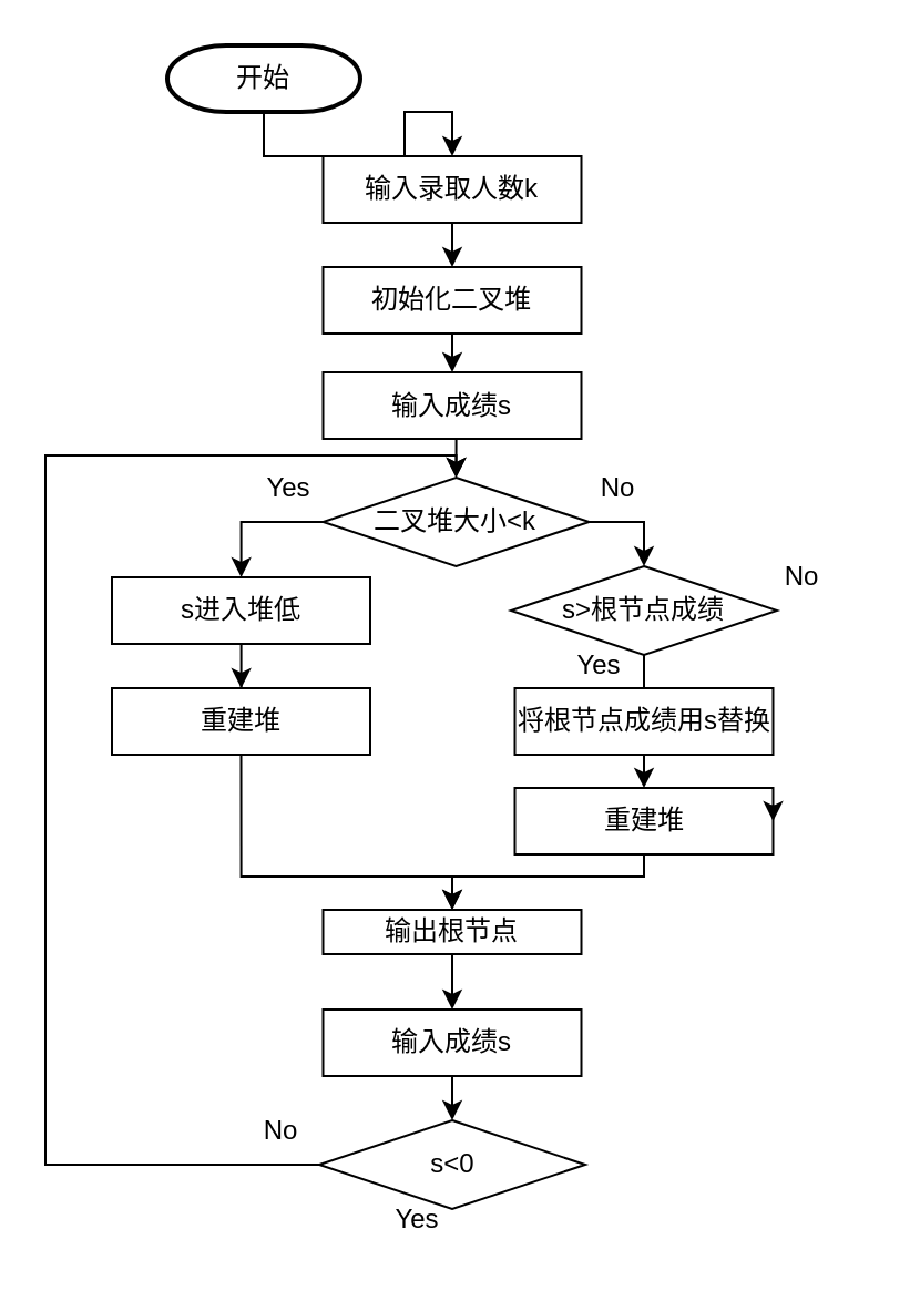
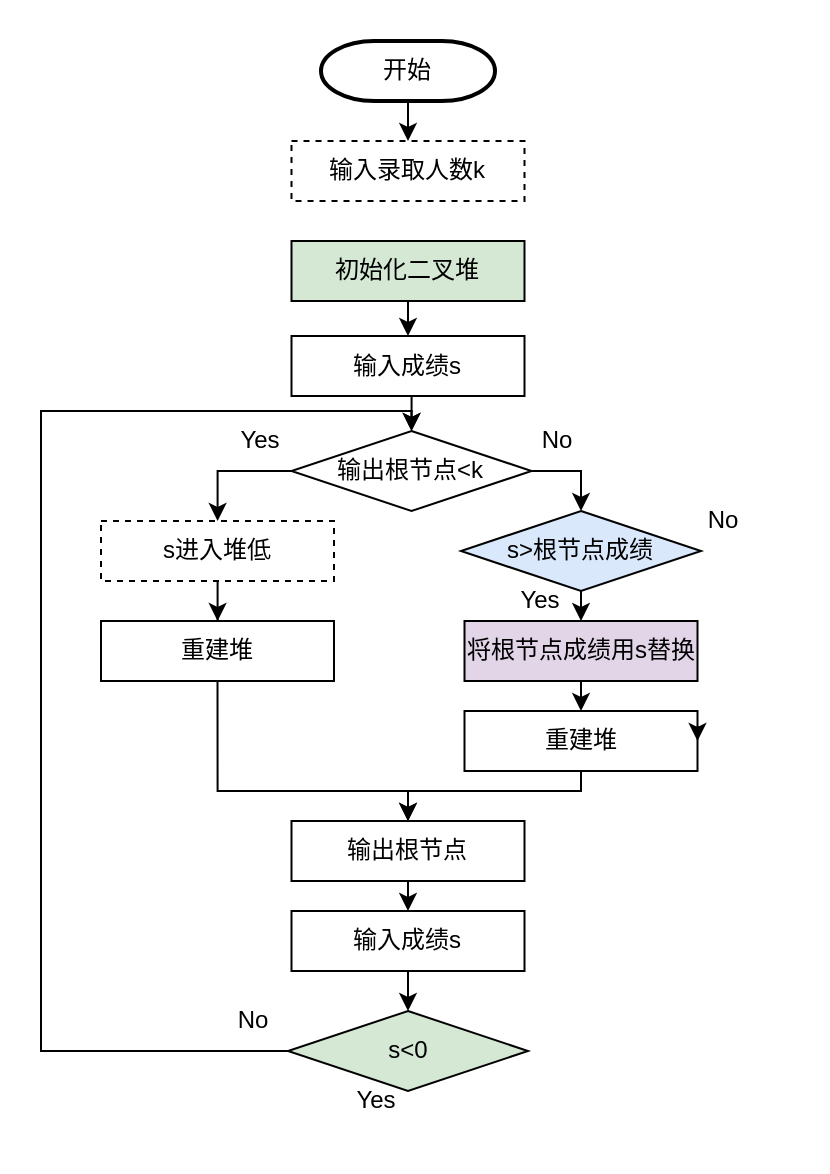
- <mxCell id="8" value="开始" style="strokeWidth=2;html=1;shape=mxgraph.flowchart.terminator;whiteSpace=wrap;" vertex="1" parent="1"><mxGeometry x="75" y="20" width="87" height="30" as="geometry" /></mxCell>
+ <mxCell id="8" value="开始" style="strokeWidth=2;html=1;shape=mxgraph.flowchart.terminator;whiteSpace=wrap;" vertex="1" parent="1"><mxGeometry x="160" y="20" width="87" height="30" as="geometry" /></mxCell>
- <mxCell id="10" value="输入录取人数k" style="rounded=0;whiteSpace=wrap;html=1;" vertex="1" parent="1"><mxGeometry x="145.25" y="70" width="116.5" height="30" as="geometry" /></mxCell>
+ <mxCell id="10" value="输入录取人数k" style="rounded=0;whiteSpace=wrap;html=1;dashed=1;" vertex="1" parent="1"><mxGeometry x="145.25" y="70" width="116.5" height="30" as="geometry" /></mxCell>
- <mxCell id="9" style="edgeStyle=orthogonalEdgeStyle;rounded=0;orthogonalLoop=1;jettySize=auto;html=1;exitX=0.5;exitY=1;exitDx=0;exitDy=0;entryX=0.5;entryY=0;entryDx=0;entryDy=0;" edge="1" parent="1" source="10" target="12"><mxGeometry relative="1" as="geometry" /></mxCell>
- <mxCell id="12" value="初始化二叉堆" style="rounded=0;whiteSpace=wrap;html=1;" vertex="1" parent="1"><mxGeometry x="145.25" y="120" width="116.5" height="30" as="geometry" /></mxCell>
+ <mxCell id="12" value="初始化二叉堆" style="rounded=0;whiteSpace=wrap;html=1;fillColor=#d5e8d4;" vertex="1" parent="1"><mxGeometry x="145.25" y="120" width="116.5" height="30" as="geometry" /></mxCell>
- <mxCell id="15" value="二叉堆大小&amp;lt;k" style="rhombus;whiteSpace=wrap;html=1;" vertex="1" parent="1"><mxGeometry x="145.25" y="215" width="120" height="40" as="geometry" /></mxCell>
+ <mxCell id="15" value="输出根节点&amp;lt;k" style="rhombus;whiteSpace=wrap;html=1;" vertex="1" parent="1"><mxGeometry x="145.25" y="215" width="120" height="40" as="geometry" /></mxCell>
- <mxCell id="17" value="s进入堆低" style="rounded=0;whiteSpace=wrap;html=1;" vertex="1" parent="1"><mxGeometry x="50" y="260" width="116.5" height="30" as="geometry" /></mxCell>
+ <mxCell id="17" value="s进入堆低" style="rounded=0;whiteSpace=wrap;html=1;dashed=1;" vertex="1" parent="1"><mxGeometry x="50" y="260" width="116.5" height="30" as="geometry" /></mxCell>
- <mxCell id="23" value="s&amp;gt;根节点成绩" style="rhombus;whiteSpace=wrap;html=1;" vertex="1" parent="1"><mxGeometry x="230" y="255" width="120" height="40" as="geometry" /></mxCell>
+ <mxCell id="23" value="s&amp;gt;根节点成绩" style="rhombus;whiteSpace=wrap;html=1;fillColor=#dae8fc;" vertex="1" parent="1"><mxGeometry x="230" y="255" width="120" height="40" as="geometry" /></mxCell>
- <mxCell id="22" style="edgeStyle=orthogonalEdgeStyle;rounded=0;orthogonalLoop=1;jettySize=auto;html=1;exitX=0.5;exitY=1;exitDx=0;exitDy=0;entryX=0.5;entryY=0;entryDx=0;entryDy=0;endArrow=none;" edge="1" parent="1" source="23" target="25"><mxGeometry relative="1" as="geometry" /></mxCell>
+ <mxCell id="22" style="edgeStyle=orthogonalEdgeStyle;rounded=0;orthogonalLoop=1;jettySize=auto;html=1;exitX=0.5;exitY=1;exitDx=0;exitDy=0;entryX=0.5;entryY=0;entryDx=0;entryDy=0;" edge="1" parent="1" source="23" target="25"><mxGeometry relative="1" as="geometry" /></mxCell>
- <mxCell id="25" value="将根节点成绩用s替换" style="rounded=0;whiteSpace=wrap;html=1;" vertex="1" parent="1"><mxGeometry x="231.75" y="310" width="116.5" height="30" as="geometry" /></mxCell>
+ <mxCell id="25" value="将根节点成绩用s替换" style="rounded=0;whiteSpace=wrap;html=1;fillColor=#e1d5e7;" vertex="1" parent="1"><mxGeometry x="231.75" y="310" width="116.5" height="30" as="geometry" /></mxCell>
- <mxCell id="29" value="输出根节点" style="rounded=0;whiteSpace=wrap;html=1;" vertex="1" parent="1"><mxGeometry x="145.25" y="410" width="116.5" height="20" as="geometry" /></mxCell>
+ <mxCell id="29" value="输出根节点" style="rounded=0;whiteSpace=wrap;html=1;" vertex="1" parent="1"><mxGeometry x="145.25" y="410" width="116.5" height="30" as="geometry" /></mxCell>
- <mxCell id="3" value="s&amp;lt;0" style="rhombus;whiteSpace=wrap;html=1;" parent="1" vertex="1"><mxGeometry x="143.5" y="505" width="120" height="40" as="geometry" /></mxCell>
+ <mxCell id="3" value="s&amp;lt;0" style="rhombus;whiteSpace=wrap;html=1;fillColor=#d5e8d4;" parent="1" vertex="1"><mxGeometry x="143.5" y="505" width="120" height="40" as="geometry" /></mxCell>
